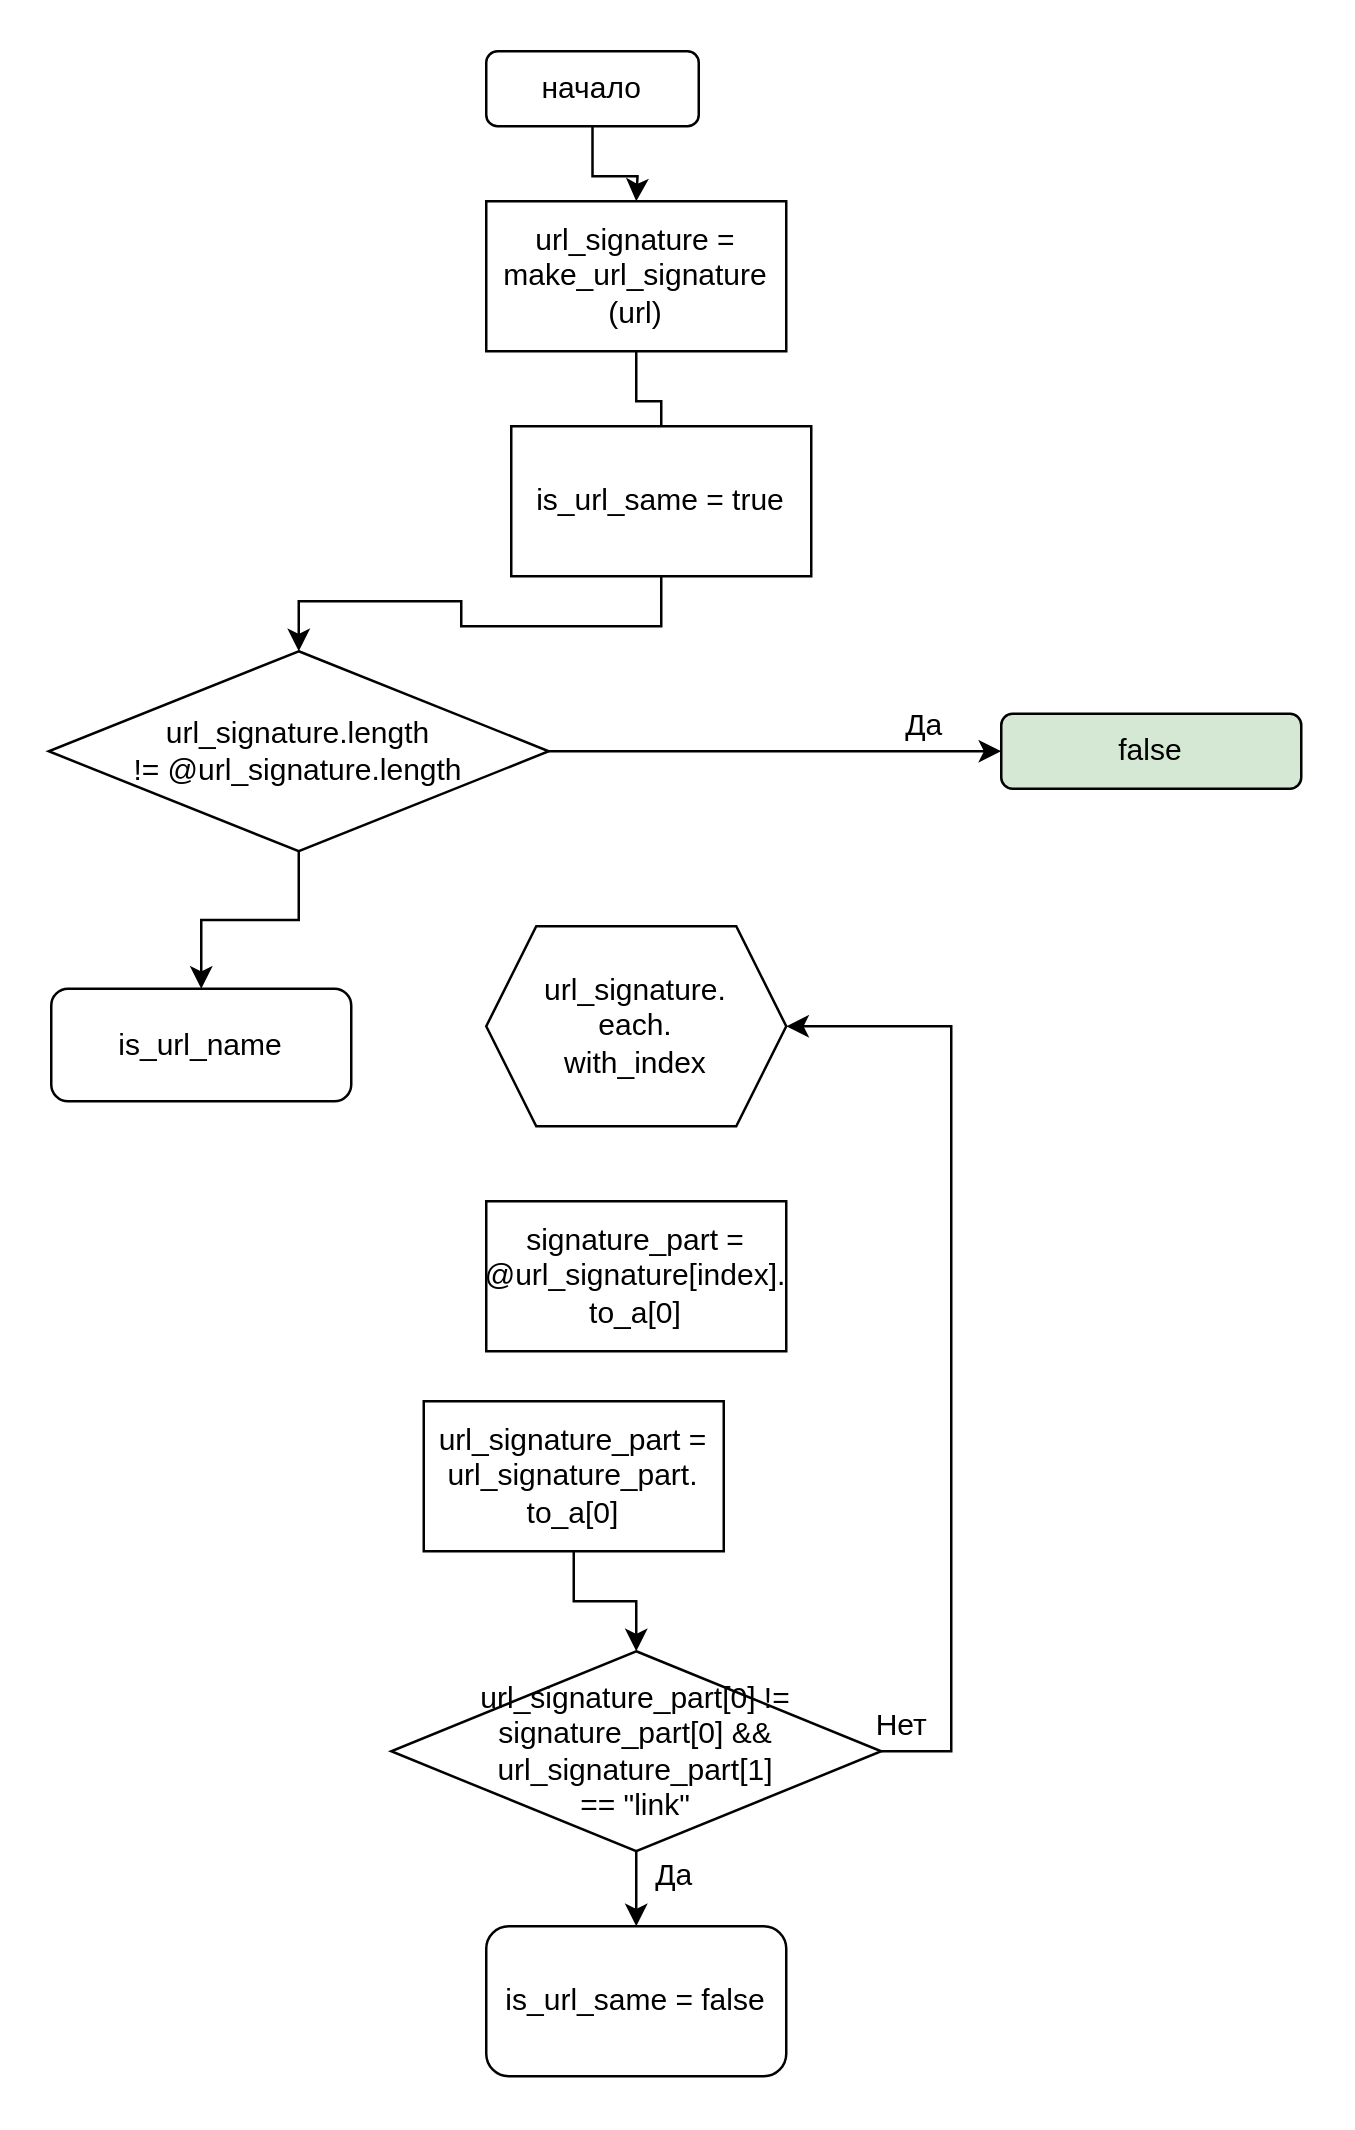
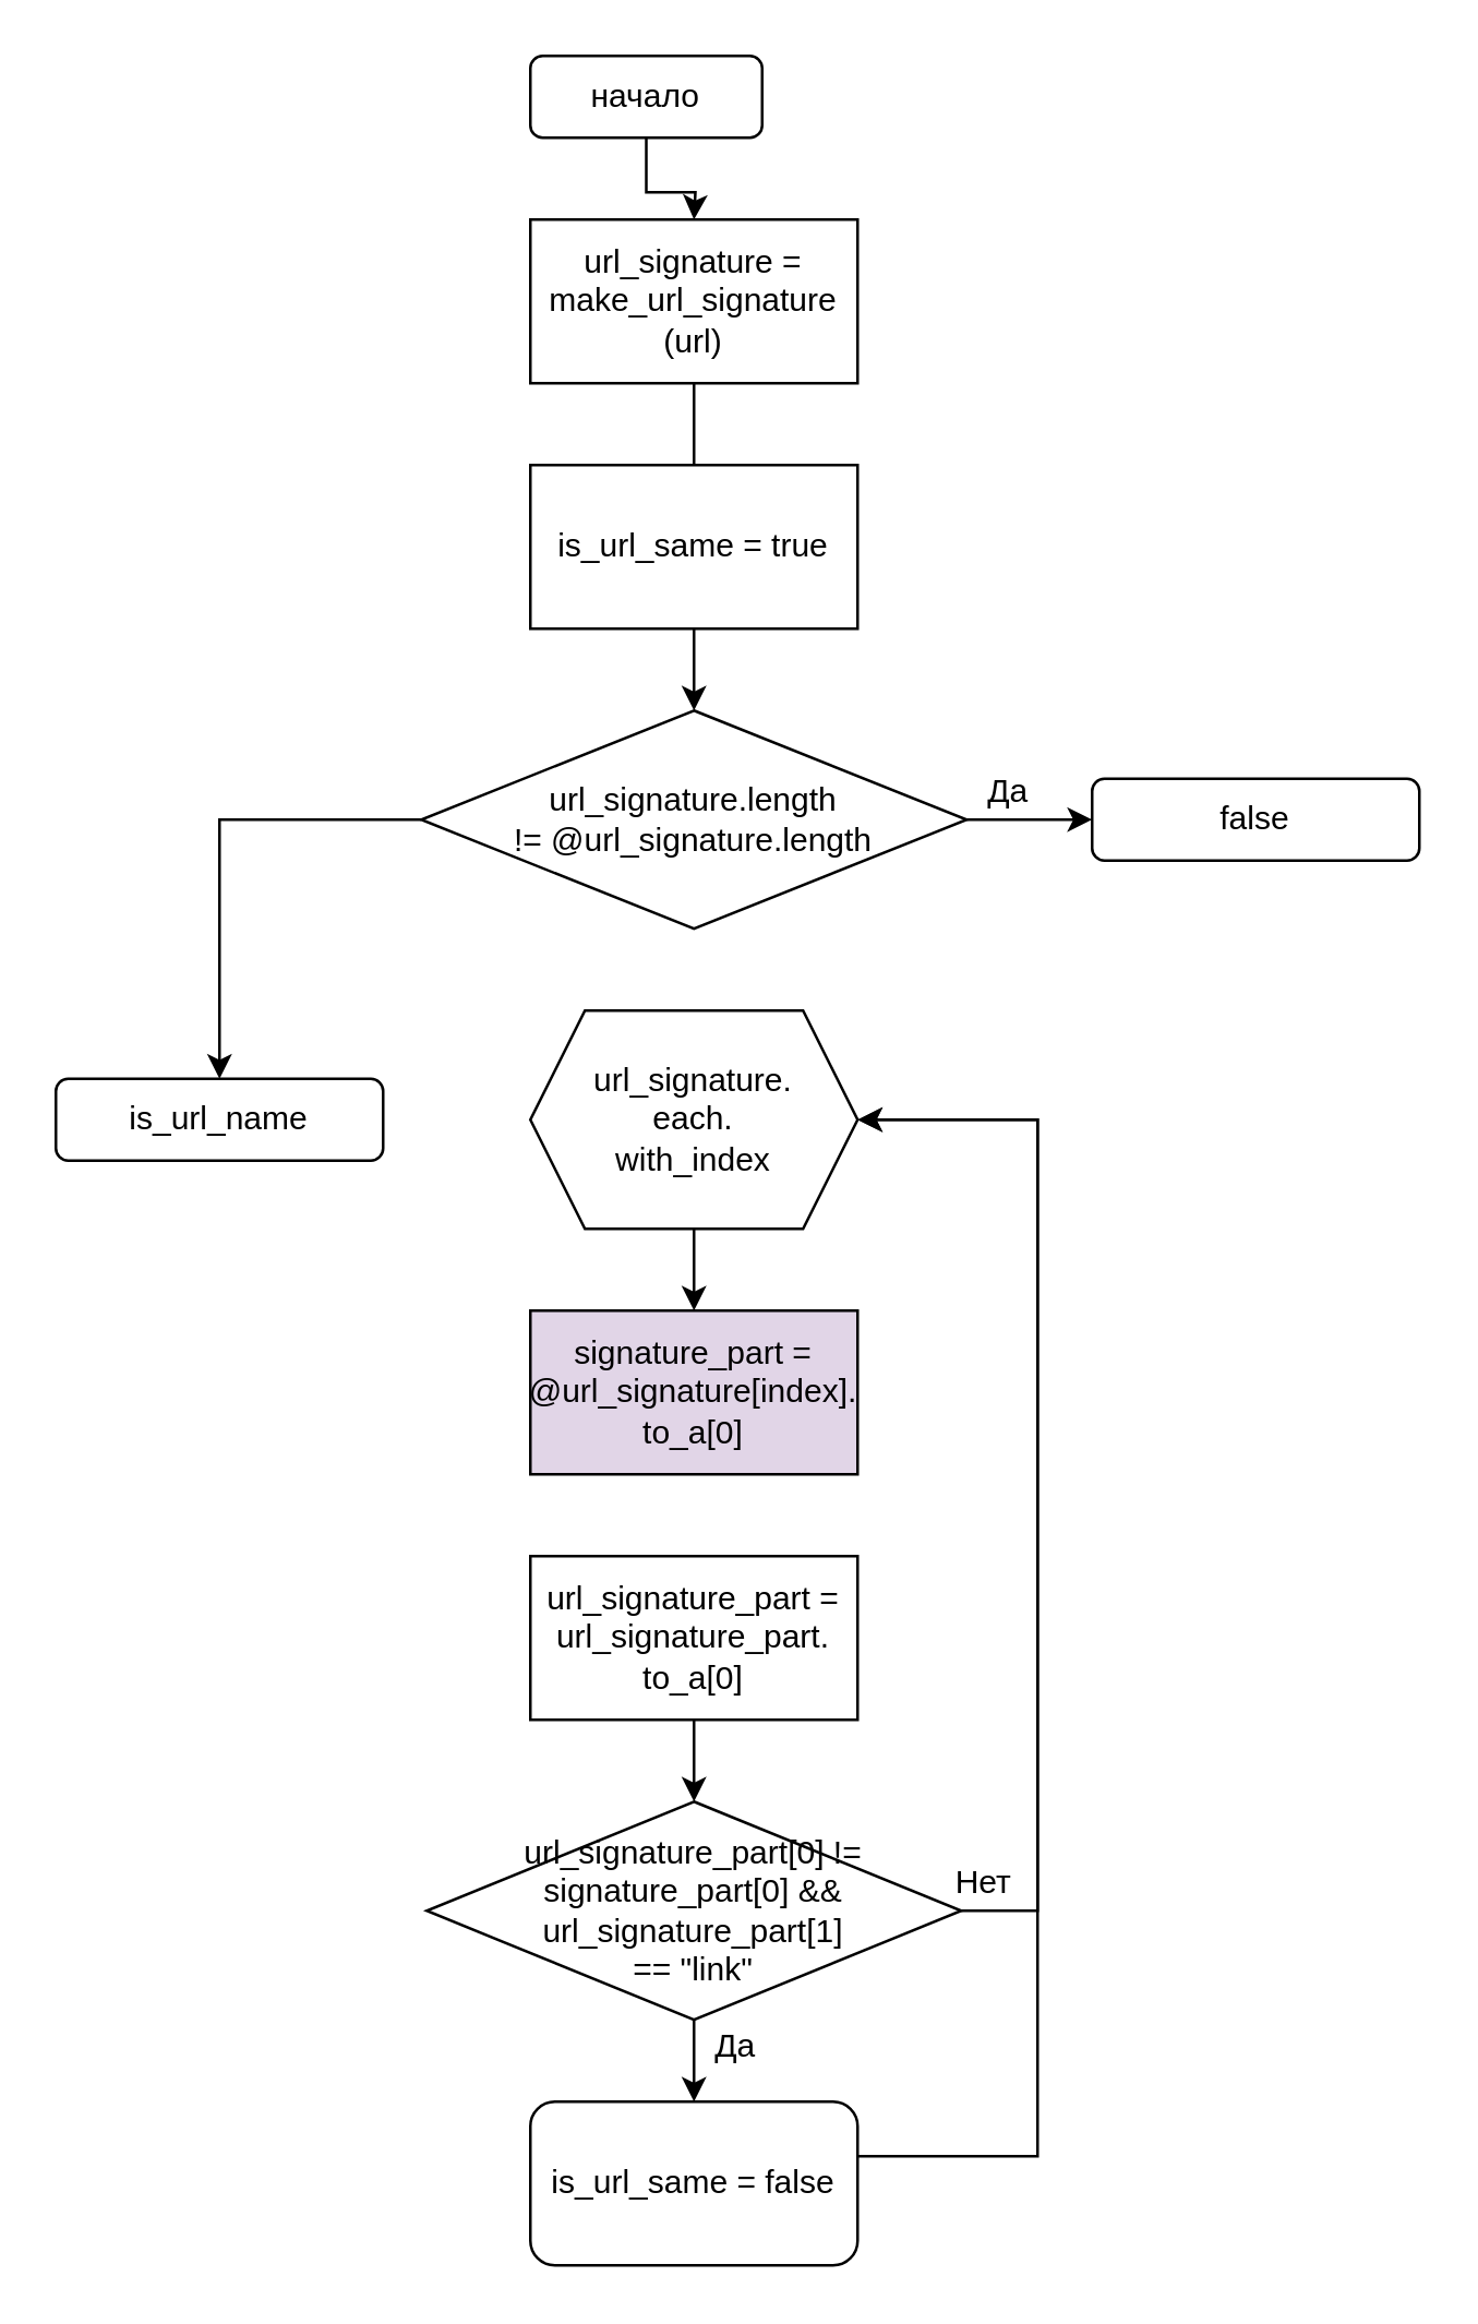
- <mxCell id="8" value="is_url_same = true" style="rounded=0;whiteSpace=wrap;html=1;" vertex="1" parent="1"><mxGeometry x="204" y="170" width="120" height="60" as="geometry" /></mxCell>
+ <mxCell id="8" value="is_url_same = true" style="rounded=0;whiteSpace=wrap;html=1;" vertex="1" parent="1"><mxGeometry x="194" y="170" width="120" height="60" as="geometry" /></mxCell>
- <mxCell id="11" value="&lt;div&gt;url_signature.length&lt;/div&gt;&lt;div&gt;!= @url_signature.length&lt;br&gt;&lt;/div&gt;" style="rhombus;whiteSpace=wrap;html=1;" vertex="1" parent="1"><mxGeometry x="19" y="260" width="200" height="80" as="geometry" /></mxCell>
+ <mxCell id="11" value="&lt;div&gt;url_signature.length&lt;/div&gt;&lt;div&gt;!= @url_signature.length&lt;br&gt;&lt;/div&gt;" style="rhombus;whiteSpace=wrap;html=1;" vertex="1" parent="1"><mxGeometry x="154" y="260" width="200" height="80" as="geometry" /></mxCell>
- <mxCell id="12" value="false" style="rounded=1;whiteSpace=wrap;html=1;fillColor=#d5e8d4;" vertex="1" parent="1"><mxGeometry x="400" y="285" width="120" height="30" as="geometry" /></mxCell>
+ <mxCell id="12" value="false" style="rounded=1;whiteSpace=wrap;html=1;" vertex="1" parent="1"><mxGeometry x="400" y="285" width="120" height="30" as="geometry" /></mxCell>
- <mxCell id="4" value="is_url_name" style="rounded=1;whiteSpace=wrap;html=1;" vertex="1" parent="1"><mxGeometry x="20" y="395" width="120" height="45" as="geometry" /></mxCell>
+ <mxCell id="4" value="is_url_name" style="rounded=1;whiteSpace=wrap;html=1;" vertex="1" parent="1"><mxGeometry x="20" y="395" width="120" height="30" as="geometry" /></mxCell>
+ <mxCell id="14" value="" style="edgeStyle=orthogonalEdgeStyle;rounded=0;orthogonalLoop=1;jettySize=auto;html=1;" edge="1" parent="1" source="15" target="16"><mxGeometry relative="1" as="geometry" /></mxCell>
- <mxCell id="16" value="&lt;div&gt;signature_part =&lt;/div&gt;&lt;div&gt;@url_signature[index].&lt;/div&gt;&lt;div&gt;to_a[0]&lt;br&gt;&lt;/div&gt;" style="rounded=0;whiteSpace=wrap;html=1;" vertex="1" parent="1"><mxGeometry x="194" y="480" width="120" height="60" as="geometry" /></mxCell>
+ <mxCell id="16" value="&lt;div&gt;signature_part =&lt;/div&gt;&lt;div&gt;@url_signature[index].&lt;/div&gt;&lt;div&gt;to_a[0]&lt;br&gt;&lt;/div&gt;" style="rounded=0;whiteSpace=wrap;html=1;fillColor=#e1d5e7;" vertex="1" parent="1"><mxGeometry x="194" y="480" width="120" height="60" as="geometry" /></mxCell>
- <mxCell id="18" value="&lt;div&gt;url_signature_part =&lt;/div&gt;&lt;div&gt;url_signature_part.&lt;/div&gt;&lt;div&gt;to_a[0]&lt;br&gt;&lt;/div&gt;" style="rounded=0;whiteSpace=wrap;html=1;" vertex="1" parent="1"><mxGeometry x="169" y="560" width="120" height="60" as="geometry" /></mxCell>
+ <mxCell id="18" value="&lt;div&gt;url_signature_part =&lt;/div&gt;&lt;div&gt;url_signature_part.&lt;/div&gt;&lt;div&gt;to_a[0]&lt;br&gt;&lt;/div&gt;" style="rounded=0;whiteSpace=wrap;html=1;" vertex="1" parent="1"><mxGeometry x="194" y="570" width="120" height="60" as="geometry" /></mxCell>
+ <mxCell id="22" style="edgeStyle=orthogonalEdgeStyle;rounded=0;orthogonalLoop=1;jettySize=auto;html=1;entryX=1;entryY=0.5;entryDx=0;entryDy=0;" edge="1" parent="1" source="23" target="15"><mxGeometry relative="1" as="geometry"><Array as="points"><mxPoint x="380" y="790" /><mxPoint x="380" y="410" /></Array></mxGeometry></mxCell>
